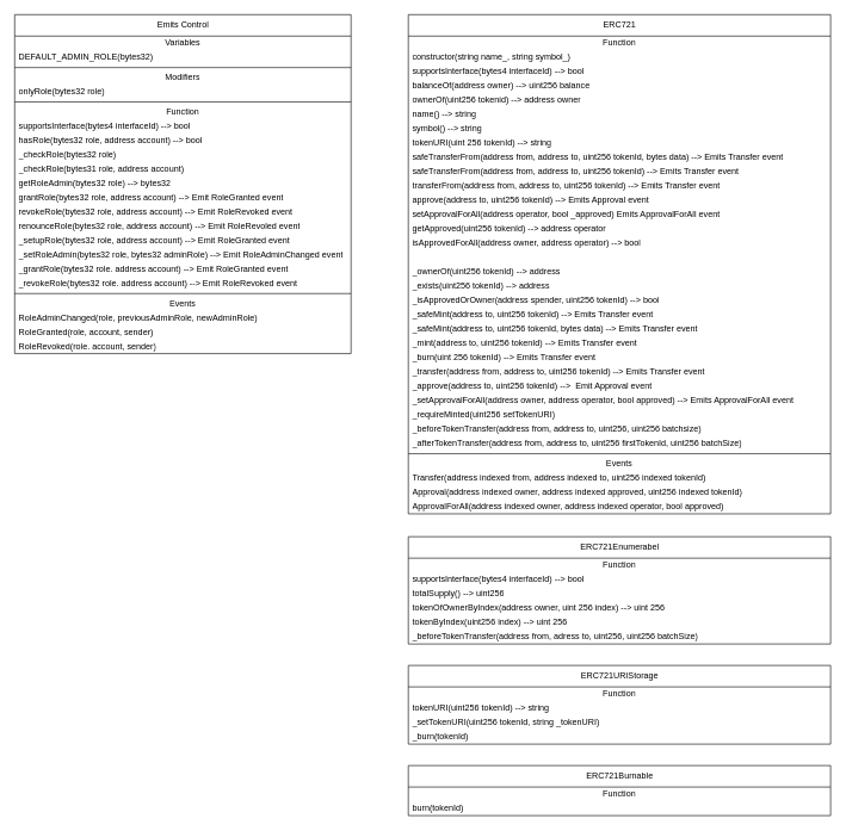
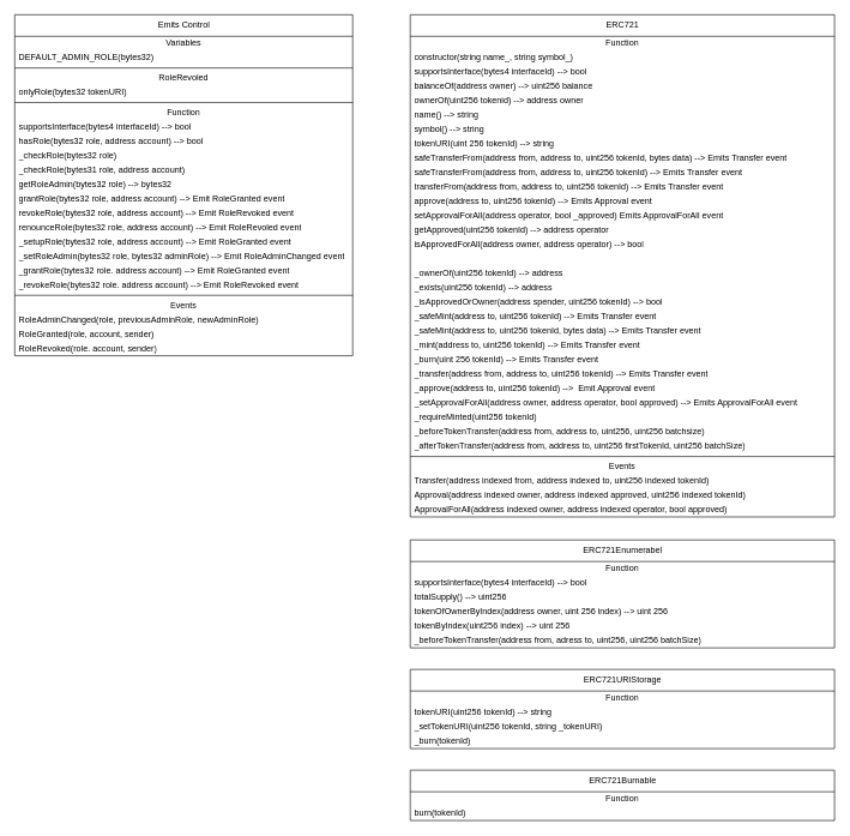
- <mxCell id="6" value="Modifiers" style="text;html=1;strokeColor=none;fillColor=none;align=center;verticalAlign=middle;spacingLeft=4;spacingRight=4;overflow=hidden;rotatable=0;points=[[0,0.5],[1,0.5]];portConstraint=eastwest;" parent="2" vertex="1"><mxGeometry y="78" width="470" height="20" as="geometry" /></mxCell>
+ <mxCell id="6" value="RoleRevoled" style="text;html=1;strokeColor=none;fillColor=none;align=center;verticalAlign=middle;spacingLeft=4;spacingRight=4;overflow=hidden;rotatable=0;points=[[0,0.5],[1,0.5]];portConstraint=eastwest;" parent="2" vertex="1"><mxGeometry y="78" width="470" height="20" as="geometry" /></mxCell>
- <mxCell id="7" value="onlyRole(bytes32 role)" style="text;html=1;strokeColor=none;fillColor=none;align=left;verticalAlign=middle;spacingLeft=4;spacingRight=4;overflow=hidden;rotatable=0;points=[[0,0.5],[1,0.5]];portConstraint=eastwest;" parent="2" vertex="1"><mxGeometry y="98" width="470" height="20" as="geometry" /></mxCell>
+ <mxCell id="7" value="onlyRole(bytes32 tokenURI)" style="text;html=1;strokeColor=none;fillColor=none;align=left;verticalAlign=middle;spacingLeft=4;spacingRight=4;overflow=hidden;rotatable=0;points=[[0,0.5],[1,0.5]];portConstraint=eastwest;" parent="2" vertex="1"><mxGeometry y="98" width="470" height="20" as="geometry" /></mxCell>
- <mxCell id="64" value="_requireMinted(uint256 setTokenURI)" style="text;html=1;strokeColor=none;fillColor=none;align=left;verticalAlign=middle;spacingLeft=4;spacingRight=4;overflow=hidden;rotatable=0;points=[[0,0.5],[1,0.5]];portConstraint=eastwest;" vertex="1" parent="37"><mxGeometry y="550" width="590" height="20" as="geometry" /></mxCell>
+ <mxCell id="64" value="_requireMinted(uint256 tokenId)" style="text;html=1;strokeColor=none;fillColor=none;align=left;verticalAlign=middle;spacingLeft=4;spacingRight=4;overflow=hidden;rotatable=0;points=[[0,0.5],[1,0.5]];portConstraint=eastwest;" vertex="1" parent="37"><mxGeometry y="550" width="590" height="20" as="geometry" /></mxCell>
